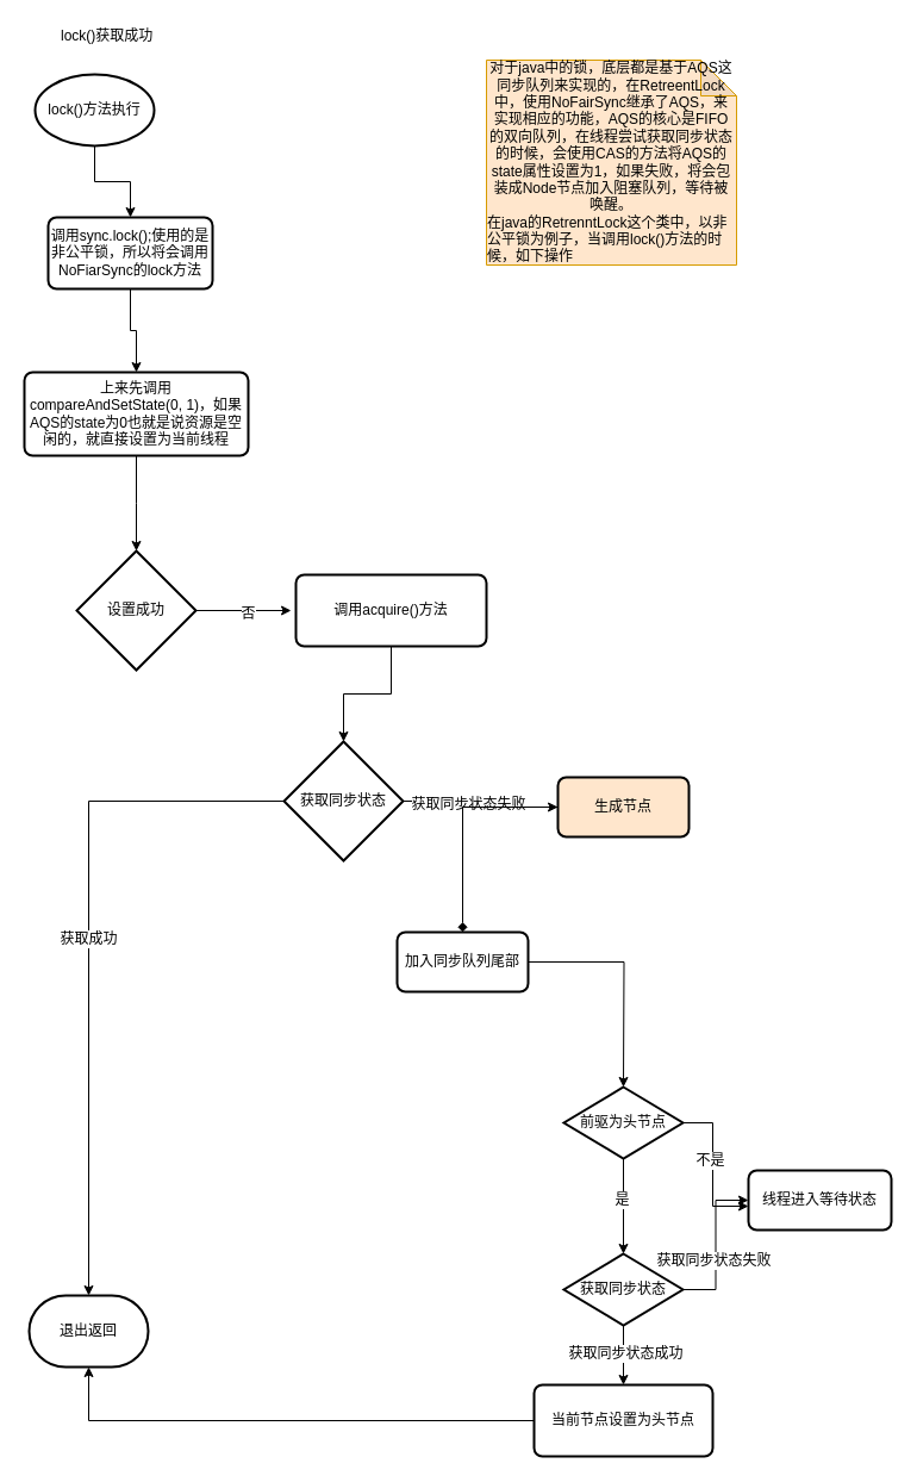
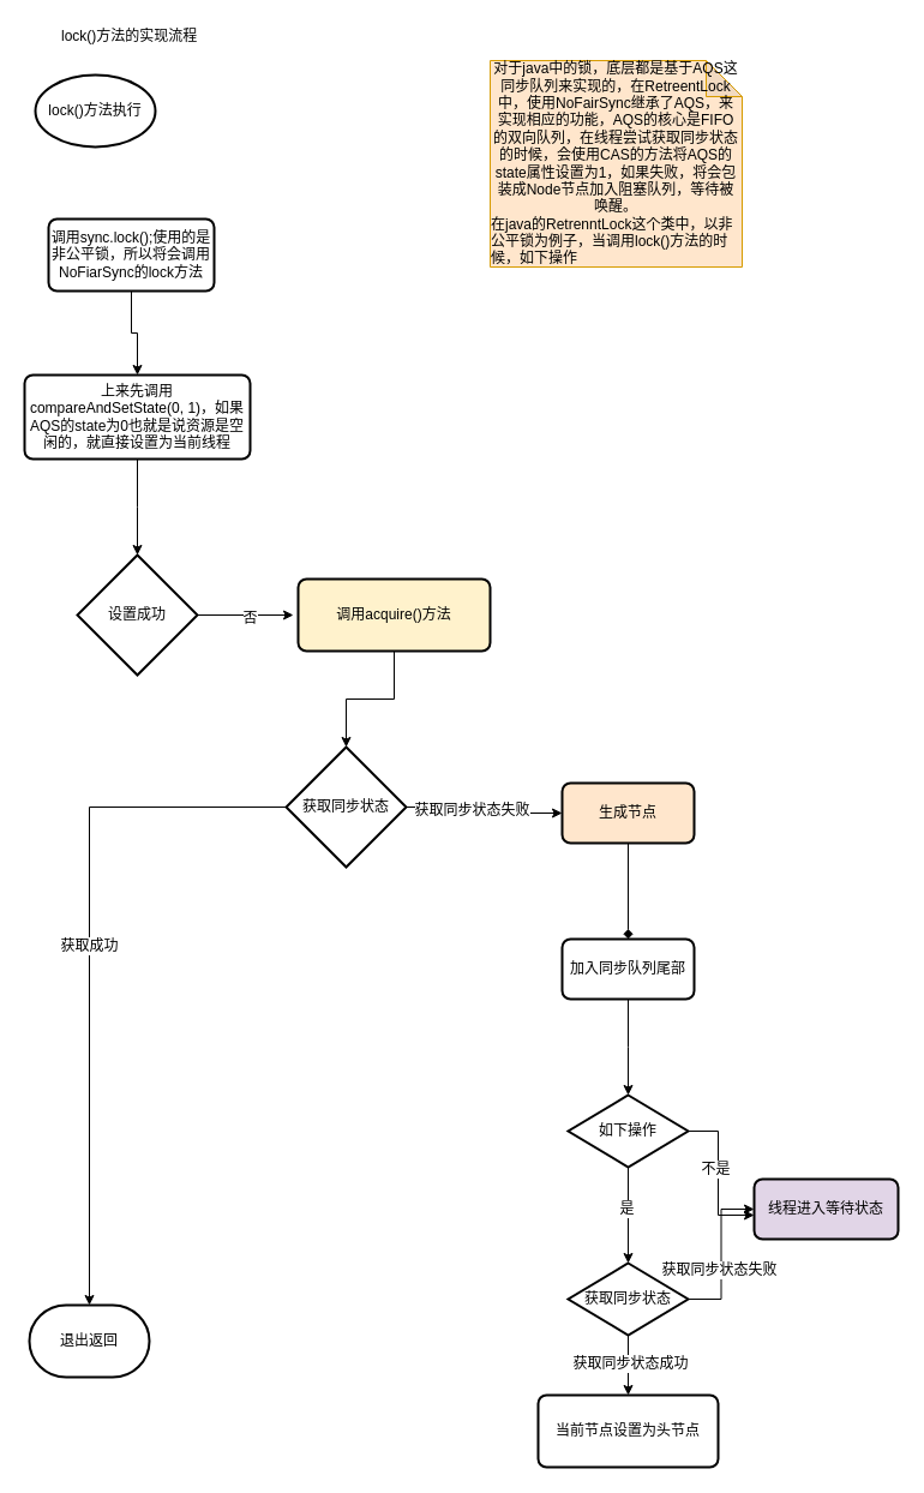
- <mxCell id="2" value="lock()获取成功&lt;br&gt;&lt;br&gt;" style="text;html=1;resizable=0;points=[];autosize=1;align=left;verticalAlign=top;spacingTop=-4;" vertex="1" parent="1"><mxGeometry x="49" y="20" width="130" height="30" as="geometry" /></mxCell>
+ <mxCell id="2" value="lock()方法的实现流程&lt;br&gt;&lt;br&gt;" style="text;html=1;resizable=0;points=[];autosize=1;align=left;verticalAlign=top;spacingTop=-4;" vertex="1" parent="1"><mxGeometry x="49" y="20" width="130" height="30" as="geometry" /></mxCell>
- <mxCell id="4" value="" style="edgeStyle=orthogonalEdgeStyle;rounded=0;orthogonalLoop=1;jettySize=auto;html=1;" edge="1" parent="1" source="5" target="7"><mxGeometry relative="1" as="geometry" /></mxCell>
- <mxCell id="14" value="调用acquire()方法" style="rounded=1;whiteSpace=wrap;html=1;absoluteArcSize=1;arcSize=14;strokeWidth=2;" vertex="1" parent="1"><mxGeometry x="248" y="482" width="160" height="60" as="geometry" /></mxCell>
+ <mxCell id="14" value="调用acquire()方法" style="rounded=1;whiteSpace=wrap;html=1;absoluteArcSize=1;arcSize=14;strokeWidth=2;fillColor=#fff2cc;" vertex="1" parent="1"><mxGeometry x="248" y="482" width="160" height="60" as="geometry" /></mxCell>
- <mxCell id="23" value="加入同步队列尾部" style="rounded=1;whiteSpace=wrap;html=1;absoluteArcSize=1;arcSize=14;strokeWidth=2;" vertex="1" parent="1"><mxGeometry x="333" y="782" width="110" height="50" as="geometry" /></mxCell>
+ <mxCell id="23" value="加入同步队列尾部" style="rounded=1;whiteSpace=wrap;html=1;absoluteArcSize=1;arcSize=14;strokeWidth=2;" vertex="1" parent="1"><mxGeometry x="468" y="782" width="110" height="50" as="geometry" /></mxCell>
- <mxCell id="28" value="前驱为头节点" style="strokeWidth=2;html=1;shape=mxgraph.flowchart.decision;whiteSpace=wrap;" vertex="1" parent="1"><mxGeometry x="473" y="912" width="100" height="60" as="geometry" /></mxCell>
+ <mxCell id="28" value="如下操作" style="strokeWidth=2;html=1;shape=mxgraph.flowchart.decision;whiteSpace=wrap;" vertex="1" parent="1"><mxGeometry x="473" y="912" width="100" height="60" as="geometry" /></mxCell>
- <mxCell id="37" value="线程进入等待状态" style="rounded=1;whiteSpace=wrap;html=1;absoluteArcSize=1;arcSize=14;strokeWidth=2;" vertex="1" parent="1"><mxGeometry x="628" y="982" width="120" height="50" as="geometry" /></mxCell>
+ <mxCell id="37" value="线程进入等待状态" style="rounded=1;whiteSpace=wrap;html=1;absoluteArcSize=1;arcSize=14;strokeWidth=2;fillColor=#e1d5e7;" vertex="1" parent="1"><mxGeometry x="628" y="982" width="120" height="50" as="geometry" /></mxCell>
- <mxCell id="34" value="" style="edgeStyle=orthogonalEdgeStyle;rounded=0;orthogonalLoop=1;jettySize=auto;html=1;" edge="1" parent="1" source="35" target="36"><mxGeometry relative="1" as="geometry"><mxPoint x="368" y="1192" as="targetPoint" /></mxGeometry></mxCell>
